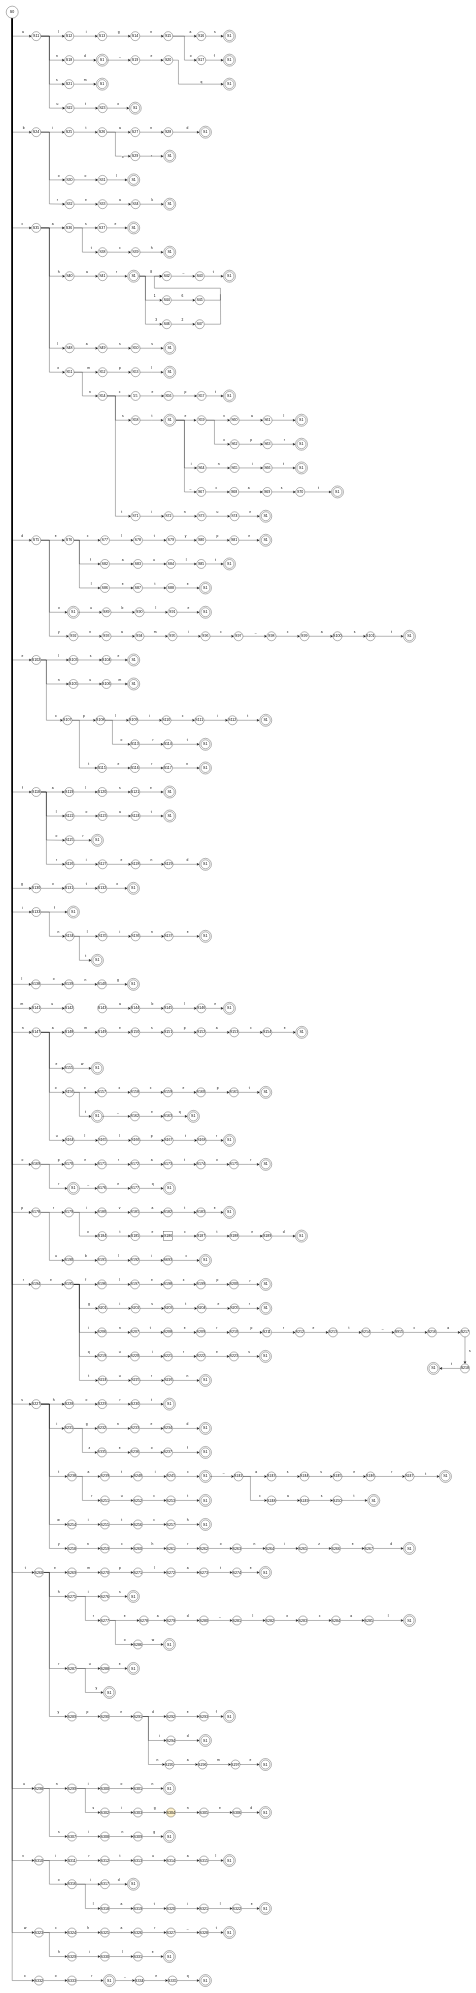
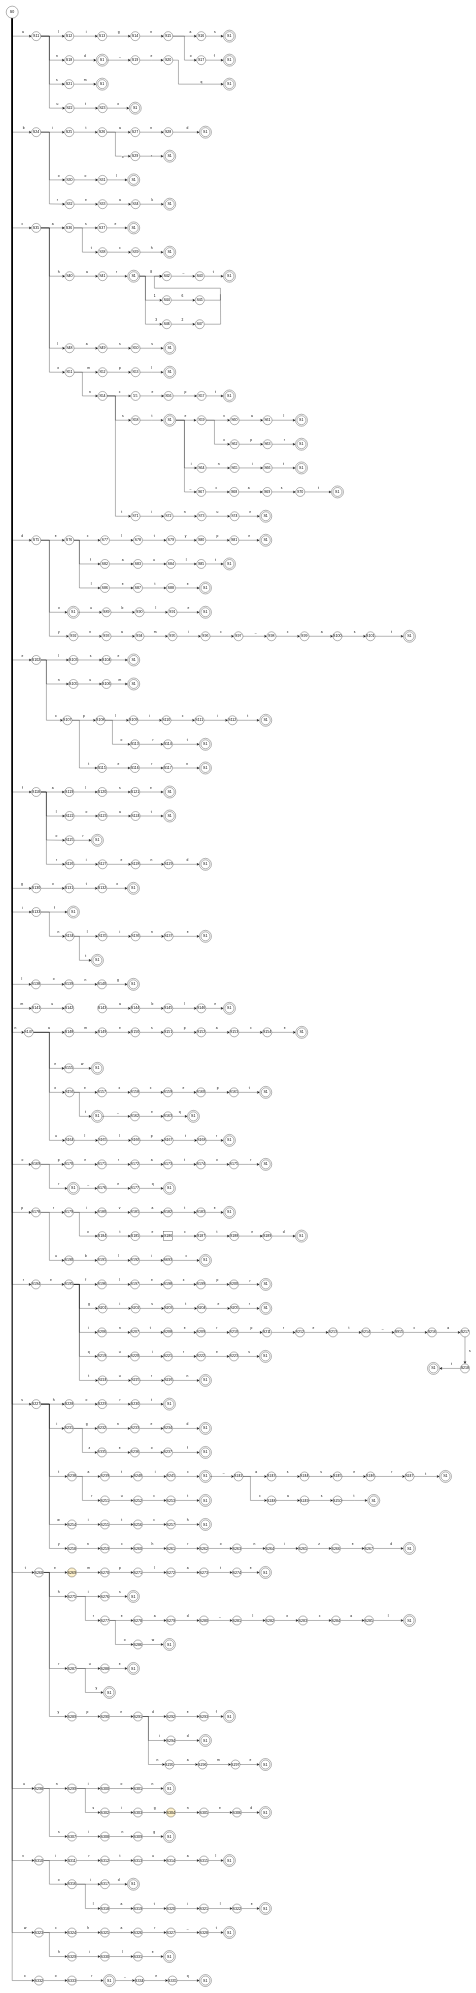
- <mxCell id="613" value="S147" style="ellipse;whiteSpace=wrap;html=1;aspect=fixed;" parent="1" vertex="1"><mxGeometry x="105" y="3425" width="30" height="30" as="geometry" /></mxCell>
+ <mxCell id="613" value="S147" style="ellipse;whiteSpace=wrap;html=1;aspect=fixed;" parent="1" vertex="1"><mxGeometry x="80" y="3425" width="30" height="30" as="geometry" /></mxCell>
- <mxCell id="1073" value="S269" style="ellipse;whiteSpace=wrap;html=1;aspect=fixed;" parent="1" vertex="1"><mxGeometry x="224" y="5225" width="30" height="30" as="geometry" /></mxCell>
+ <mxCell id="1073" value="S269" style="ellipse;whiteSpace=wrap;html=1;aspect=fixed;fillColor=#fff2cc;" parent="1" vertex="1"><mxGeometry x="224" y="5225" width="30" height="30" as="geometry" /></mxCell>
- <mxCell id="1108" value="S278" style="ellipse;whiteSpace=wrap;html=1;aspect=fixed;" parent="1" vertex="1"><mxGeometry x="464" y="5385" width="30" height="30" as="geometry" /></mxCell>
+ <mxCell id="1108" value="S278" style="ellipse;whiteSpace=wrap;html=1;aspect=fixed;" parent="1" vertex="1"><mxGeometry x="444" y="5385" width="30" height="30" as="geometry" /></mxCell>
